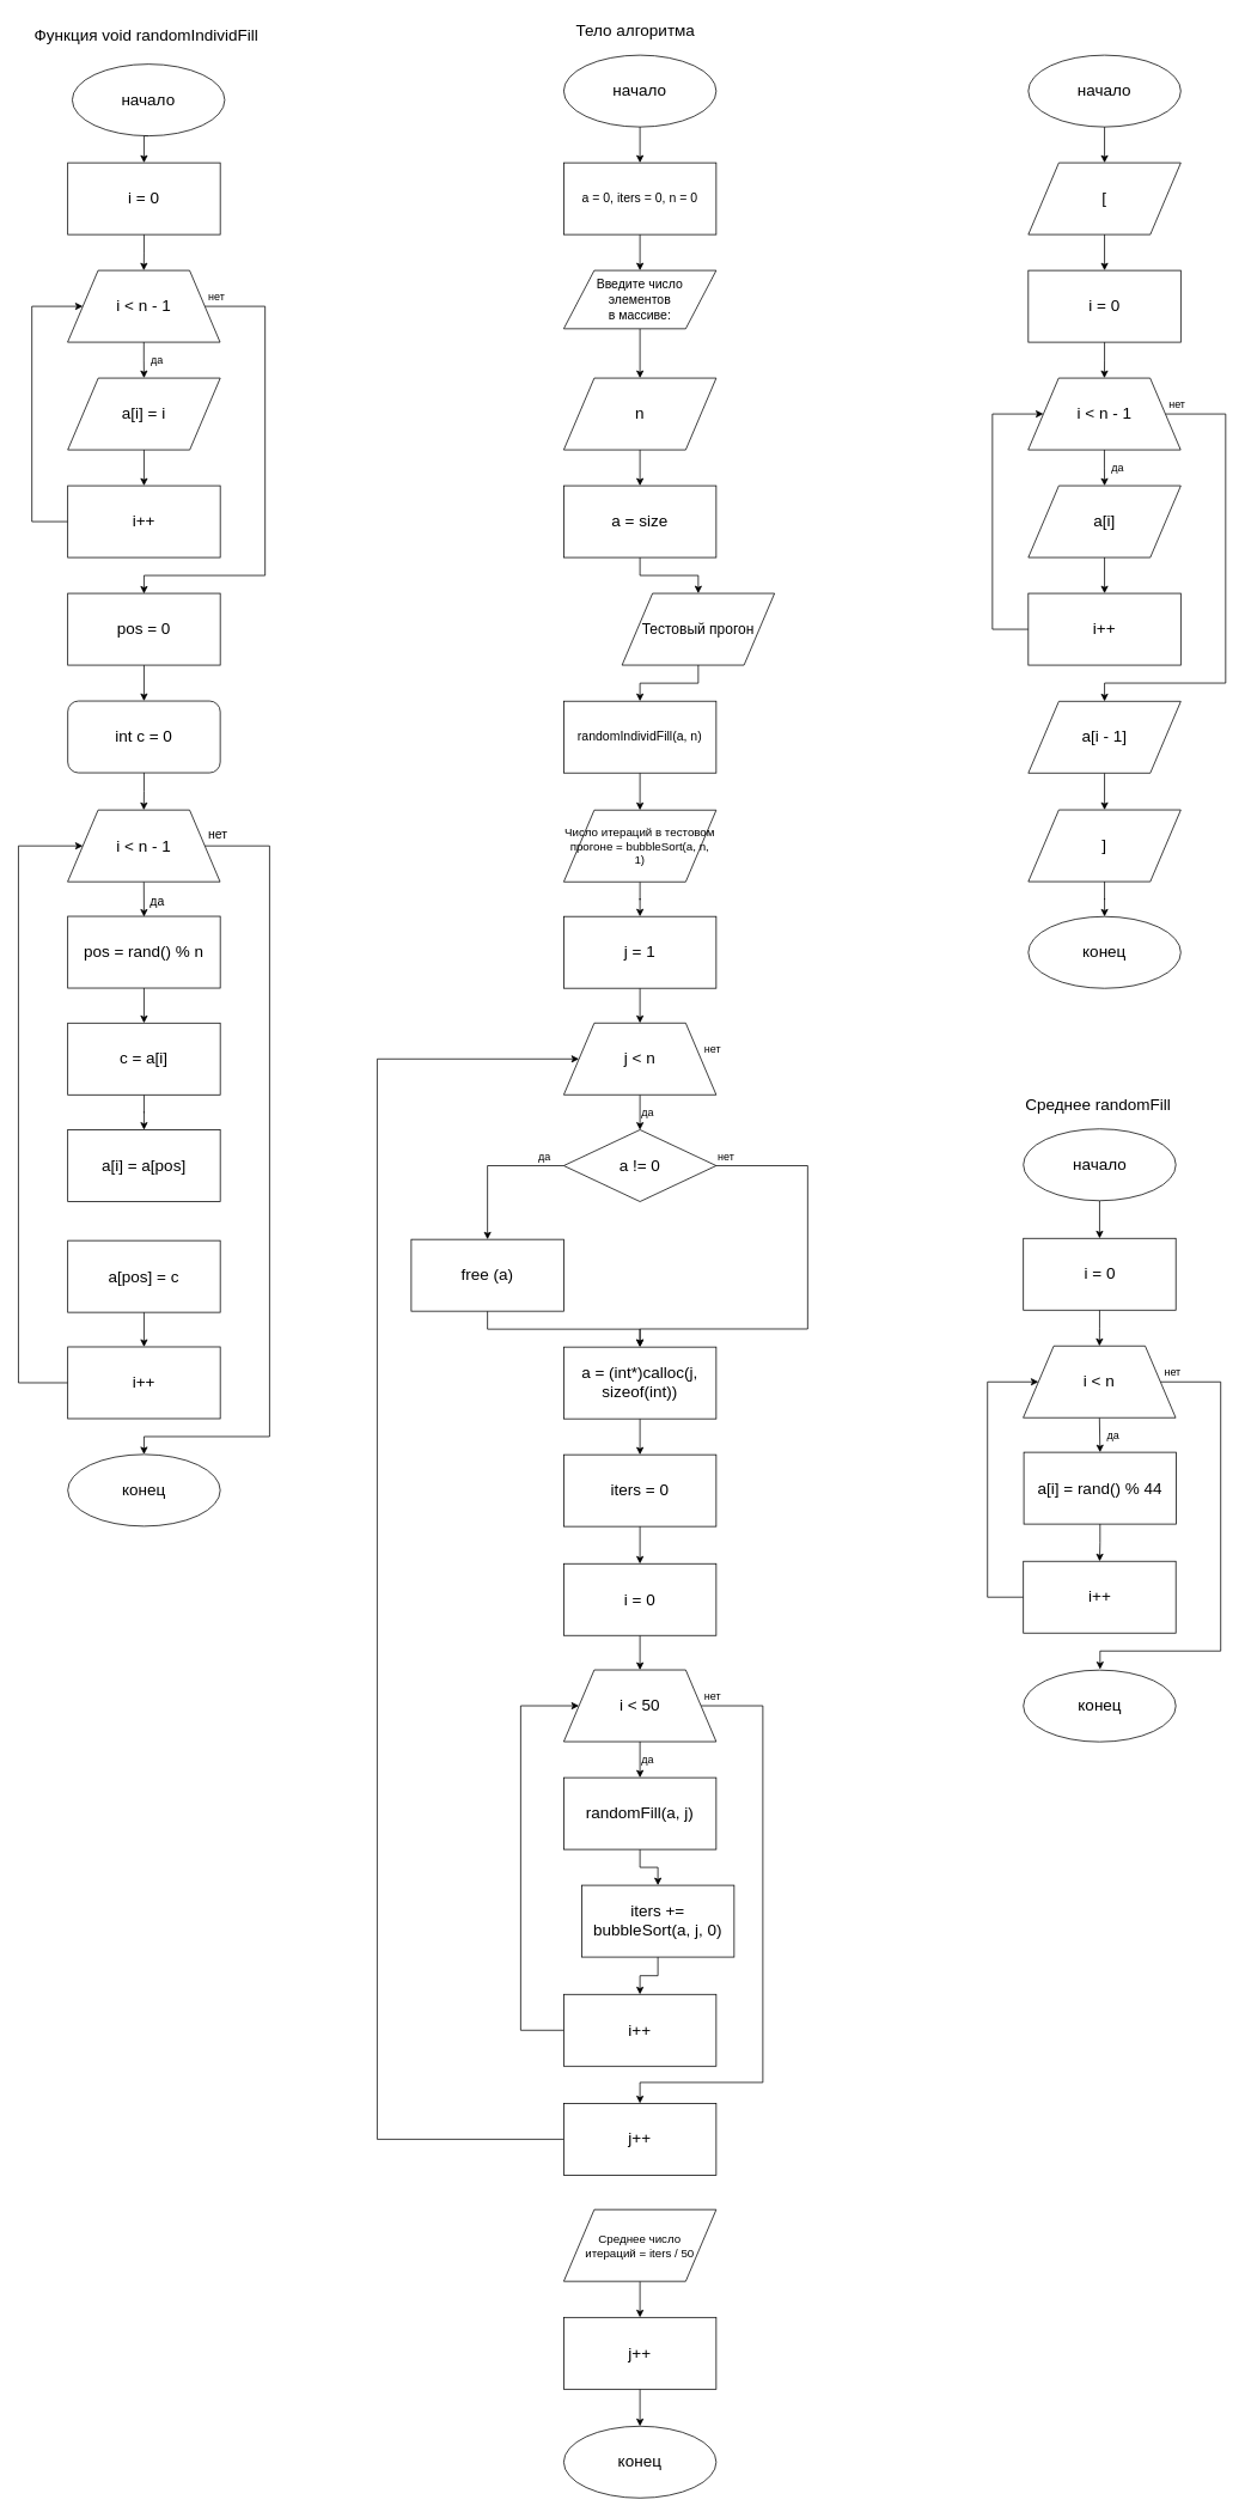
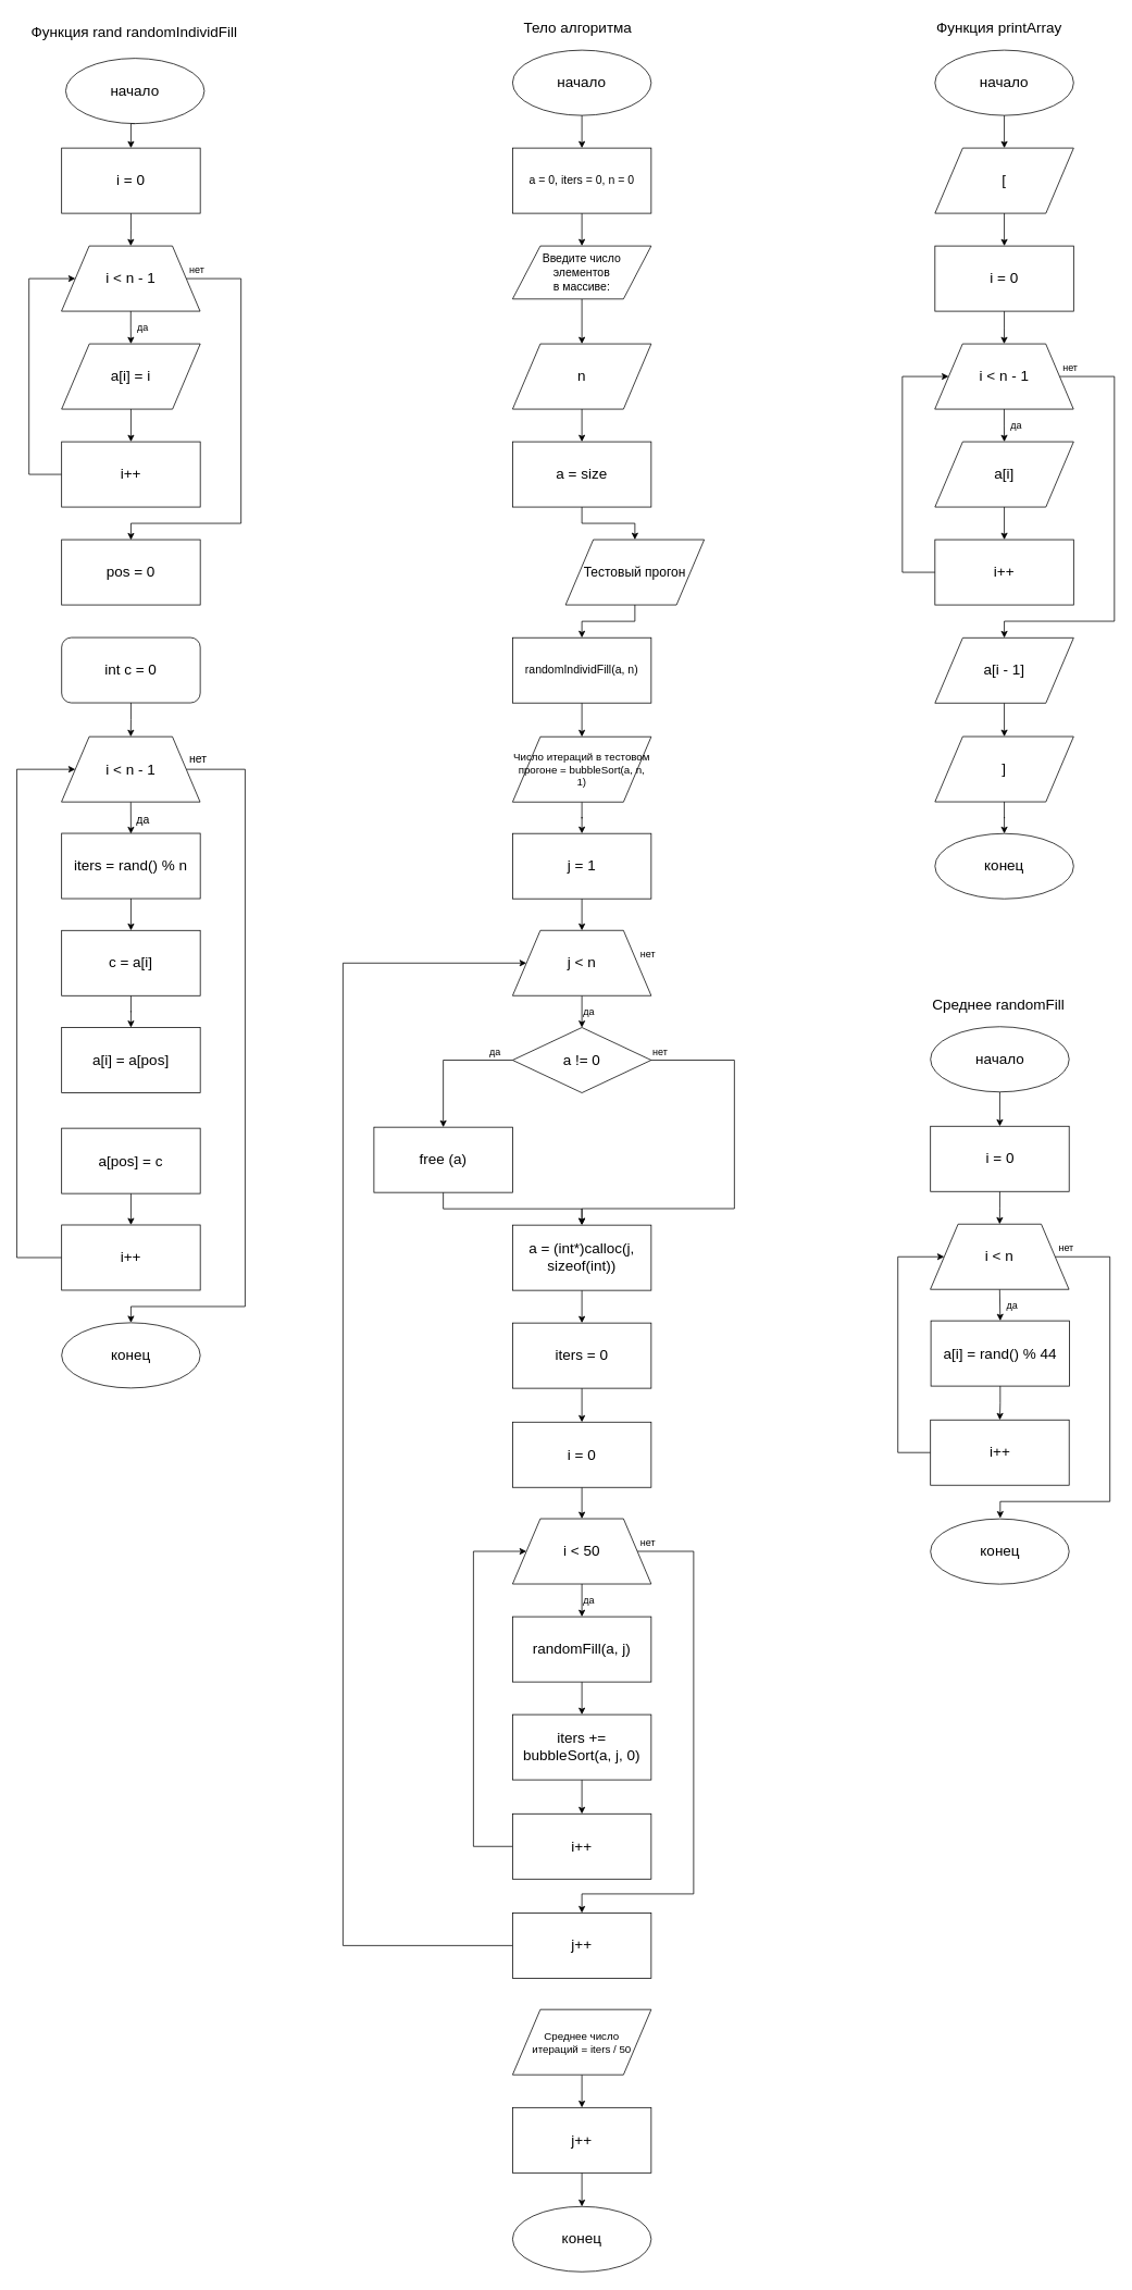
+ <mxCell id="58" value="&lt;font style=&quot;font-size: 18px&quot;&gt;Функция printArray&lt;/font&gt;" style="text;html=1;resizable=0;points=[];autosize=1;align=left;verticalAlign=top;spacingTop=-4;" vertex="1" parent="1"><mxGeometry x="1146" y="20.5" width="170" height="20" as="geometry" /></mxCell>
- <mxCell id="94" value="&lt;font style=&quot;font-size: 18px&quot;&gt;Функция&amp;nbsp;&lt;/font&gt;&lt;span&gt;&lt;span style=&quot;font-size: 18px&quot;&gt;void randomIndividFill&lt;br&gt;&lt;/span&gt;&lt;br&gt;&lt;/span&gt;" style="text;html=1;resizable=0;points=[];autosize=1;align=left;verticalAlign=top;spacingTop=-4;" vertex="1" parent="1"><mxGeometry x="36" y="25.5" width="270" height="30" as="geometry" /></mxCell>
+ <mxCell id="94" value="&lt;font style=&quot;font-size: 18px&quot;&gt;Функция&amp;nbsp;&lt;/font&gt;&lt;span&gt;&lt;span style=&quot;font-size: 18px&quot;&gt;rand randomIndividFill&lt;br&gt;&lt;/span&gt;&lt;br&gt;&lt;/span&gt;" style="text;html=1;resizable=0;points=[];autosize=1;align=left;verticalAlign=top;spacingTop=-4;" vertex="1" parent="1"><mxGeometry x="36" y="25.5" width="270" height="30" as="geometry" /></mxCell>
- <mxCell id="107" style="edgeStyle=orthogonalEdgeStyle;rounded=0;orthogonalLoop=1;jettySize=auto;html=1;exitX=0.5;exitY=1;exitDx=0;exitDy=0;entryX=0.5;entryY=0;entryDx=0;entryDy=0;fontSize=20;" edge="1" parent="1" source="108" target="110"><mxGeometry relative="1" as="geometry" /></mxCell>
- <mxCell id="116" value="&lt;span style=&quot;font-size: 18px&quot;&gt;pos = rand() % n&lt;/span&gt;" style="rounded=0;whiteSpace=wrap;html=1;" vertex="1" parent="1"><mxGeometry x="75" y="1021" width="170" height="80" as="geometry" /></mxCell>
+ <mxCell id="116" value="&lt;span style=&quot;font-size: 18px&quot;&gt;iters = rand() % n&lt;/span&gt;" style="rounded=0;whiteSpace=wrap;html=1;" vertex="1" parent="1"><mxGeometry x="75" y="1021" width="170" height="80" as="geometry" /></mxCell>
- <mxCell id="42" value="&lt;span style=&quot;font-size: 18px&quot;&gt;iters += bubbleSort(a, j, 0)&lt;/span&gt;" style="rounded=0;whiteSpace=wrap;html=1;" parent="1" vertex="1"><mxGeometry x="648" y="2101.2" width="170" height="80" as="geometry" /></mxCell>
+ <mxCell id="42" value="&lt;span style=&quot;font-size: 18px&quot;&gt;iters += bubbleSort(a, j, 0)&lt;/span&gt;" style="rounded=0;whiteSpace=wrap;html=1;" parent="1" vertex="1"><mxGeometry x="628" y="2101.2" width="170" height="80" as="geometry" /></mxCell>
